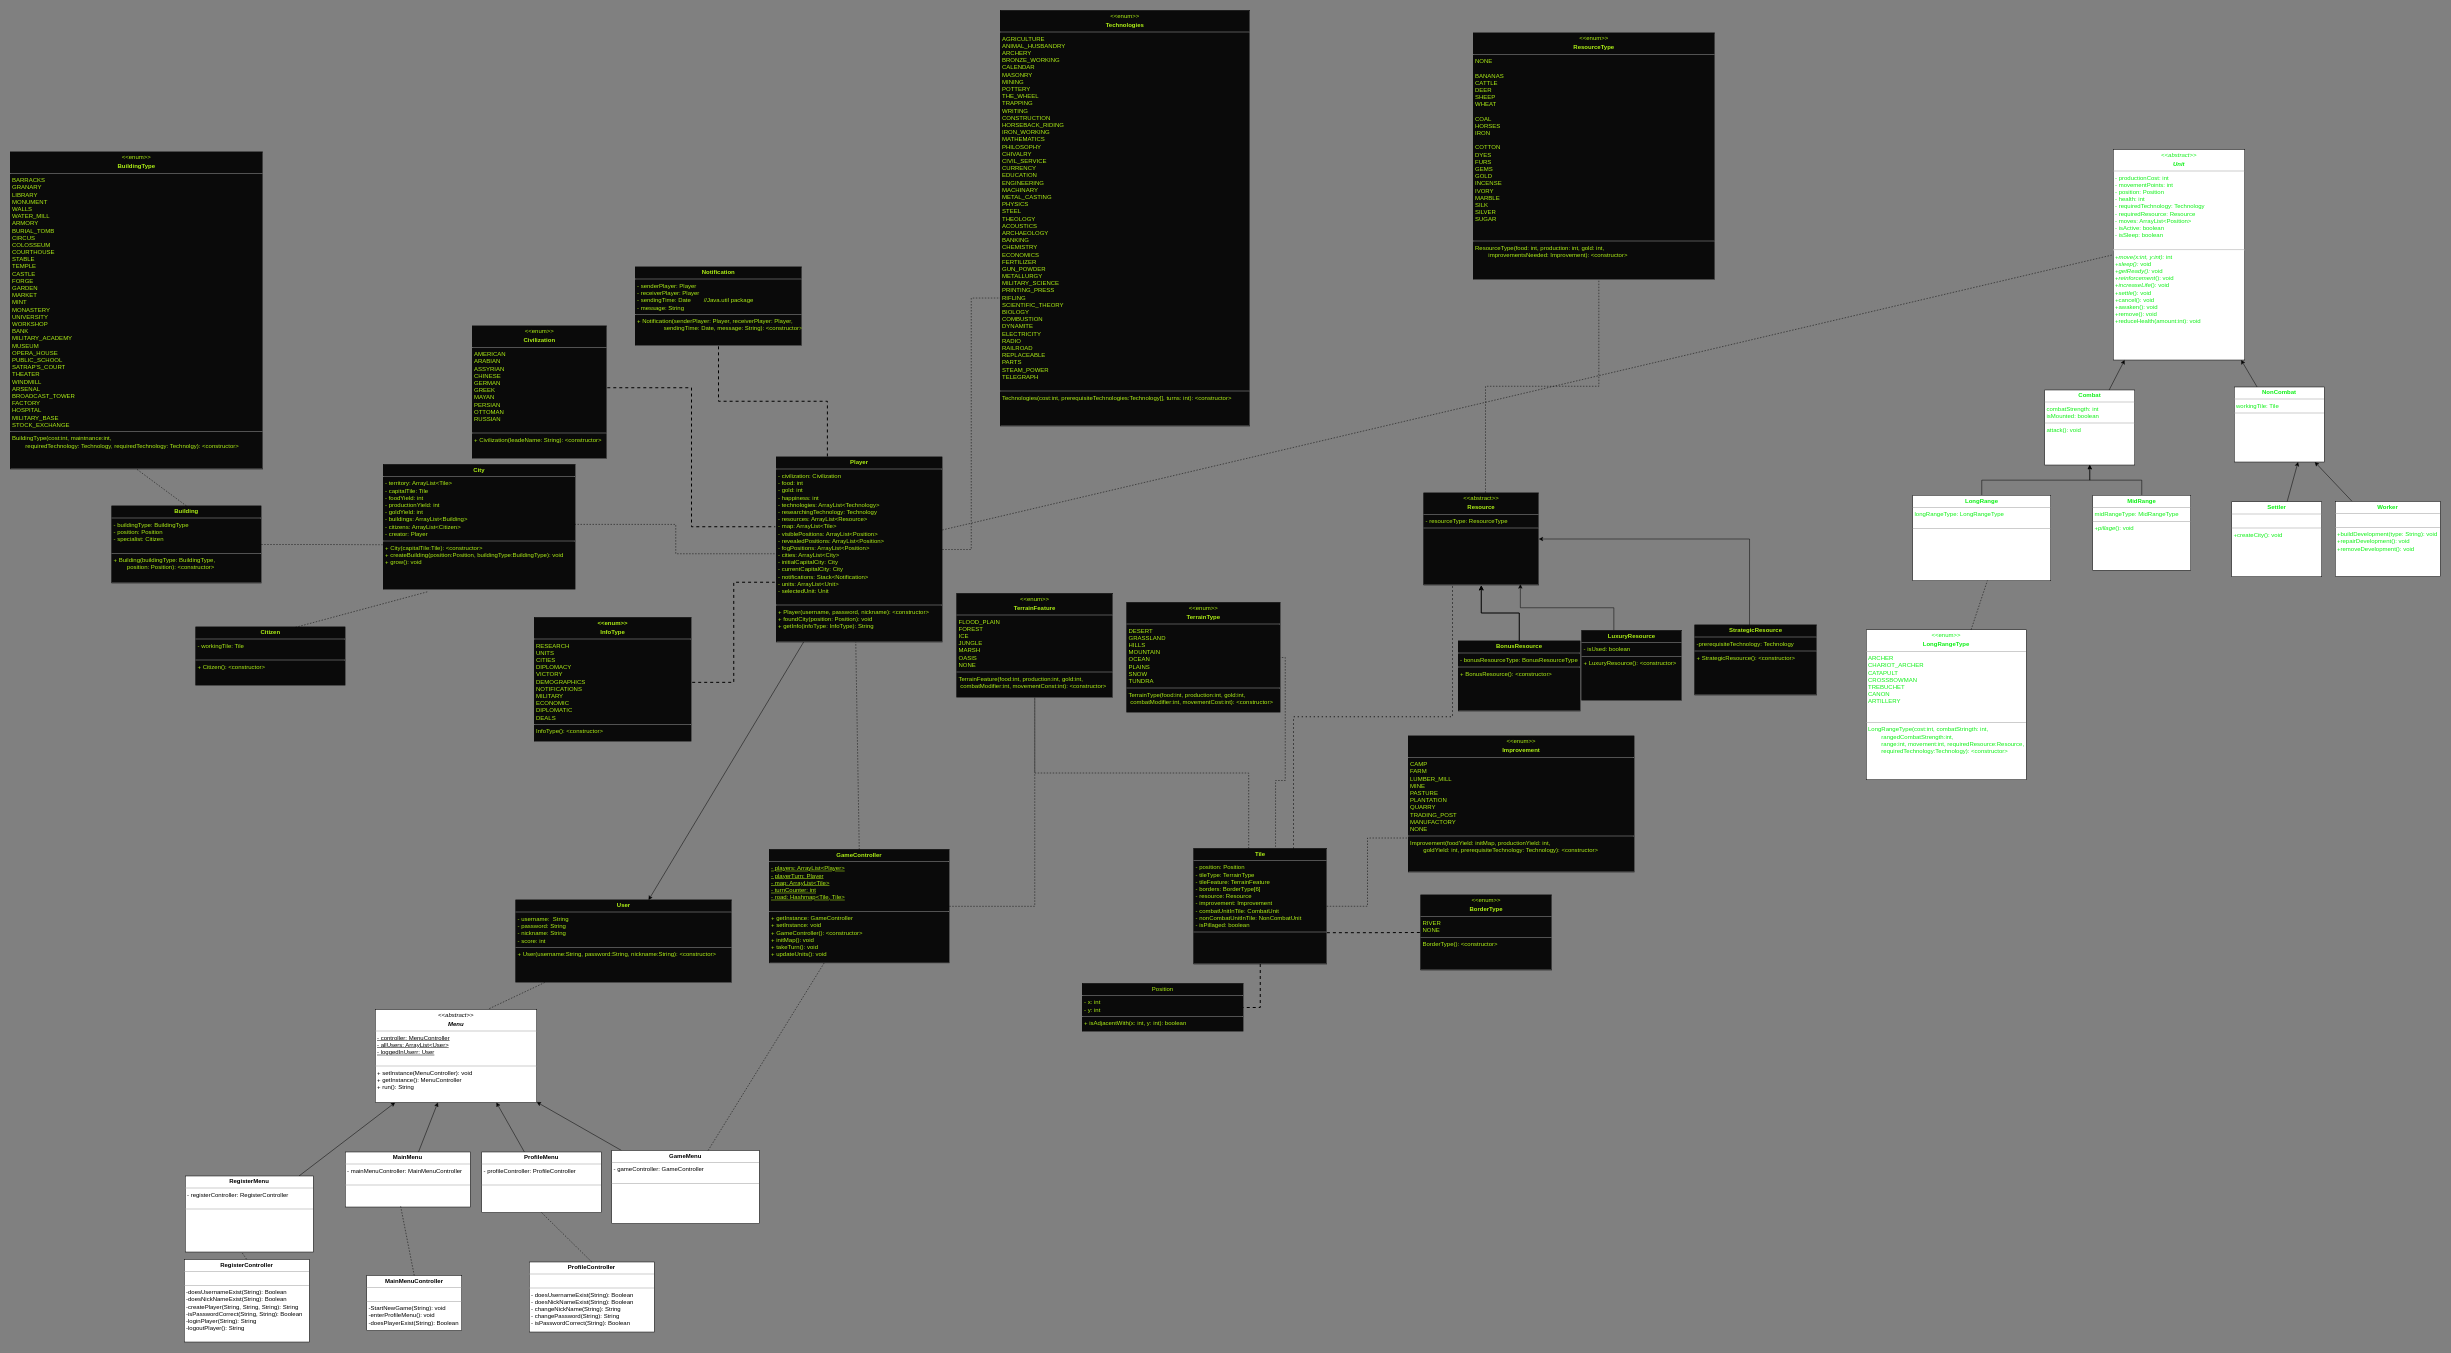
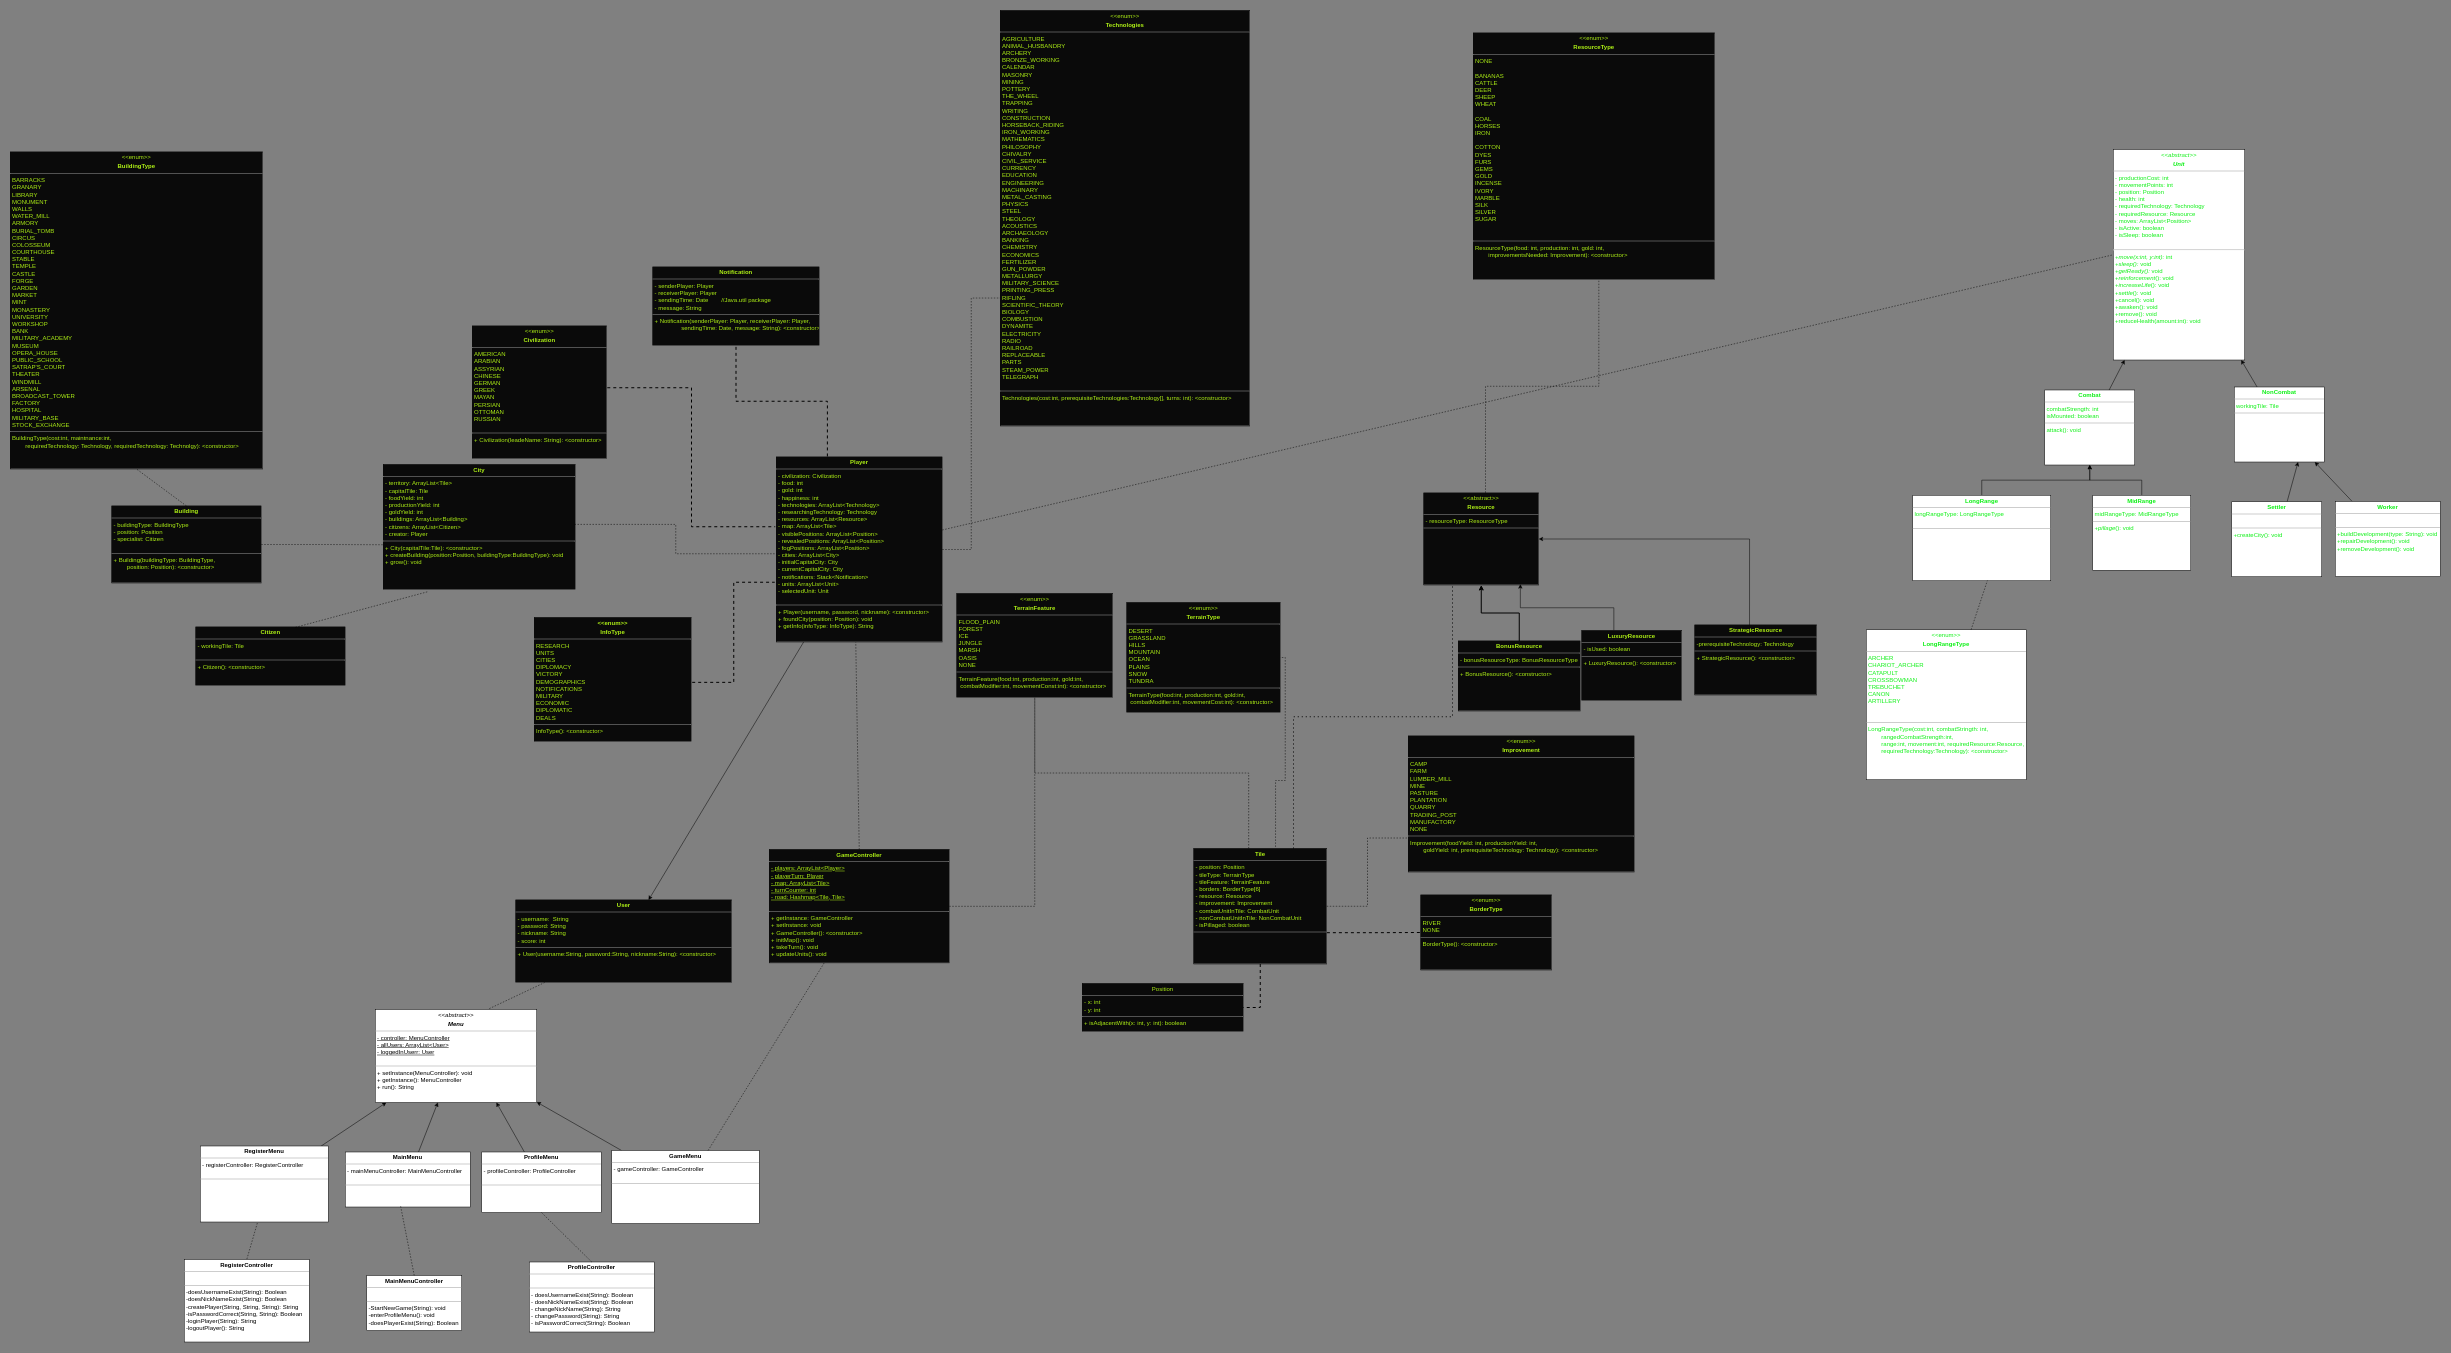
- <mxCell id="36" value="&lt;p style=&quot;margin: 0px ; margin-top: 4px ; text-align: center&quot;&gt;&lt;b&gt;Notification&lt;/b&gt;&lt;/p&gt;&lt;hr size=&quot;1&quot;&gt;&lt;p style=&quot;margin: 0px ; margin-left: 4px&quot;&gt;- senderPlayer: Player&lt;/p&gt;&lt;p style=&quot;margin: 0px ; margin-left: 4px&quot;&gt;- receiverPlayer: Player&lt;/p&gt;&lt;p style=&quot;margin: 0px ; margin-left: 4px&quot;&gt;- sendingTime: Date &lt;span style=&quot;white-space: pre&quot;&gt;&#09;&lt;/span&gt;//Java.util package&lt;/p&gt;&lt;p style=&quot;margin: 0px ; margin-left: 4px&quot;&gt;- message: String&lt;/p&gt;&lt;hr size=&quot;1&quot;&gt;&lt;p style=&quot;margin: 0px ; margin-left: 4px&quot;&gt;+ Notification(senderPlayer: Player, receiverPlayer: Player,&lt;/p&gt;&lt;p style=&quot;margin: 0px ; margin-left: 4px&quot;&gt;&lt;span style=&quot;white-space: pre&quot;&gt;&#09;&lt;/span&gt;&lt;span style=&quot;white-space: pre&quot;&gt;&#09;&lt;/span&gt;sendingTime: Date, message: String): &amp;lt;constructor&amp;gt;&lt;br&gt;&lt;/p&gt;" style="verticalAlign=top;align=left;overflow=fill;fontSize=12;fontFamily=Helvetica;html=1;rounded=0;shadow=0;comic=0;labelBackgroundColor=#0A0A0A;strokeWidth=1;fontColor=#AEF016;" parent="1" vertex="1"><mxGeometry x="1270" y="533" width="333" height="157" as="geometry" /></mxCell>
+ <mxCell id="36" value="&lt;p style=&quot;margin: 0px ; margin-top: 4px ; text-align: center&quot;&gt;&lt;b&gt;Notification&lt;/b&gt;&lt;/p&gt;&lt;hr size=&quot;1&quot;&gt;&lt;p style=&quot;margin: 0px ; margin-left: 4px&quot;&gt;- senderPlayer: Player&lt;/p&gt;&lt;p style=&quot;margin: 0px ; margin-left: 4px&quot;&gt;- receiverPlayer: Player&lt;/p&gt;&lt;p style=&quot;margin: 0px ; margin-left: 4px&quot;&gt;- sendingTime: Date &lt;span style=&quot;white-space: pre&quot;&gt;&#09;&lt;/span&gt;//Java.util package&lt;/p&gt;&lt;p style=&quot;margin: 0px ; margin-left: 4px&quot;&gt;- message: String&lt;/p&gt;&lt;hr size=&quot;1&quot;&gt;&lt;p style=&quot;margin: 0px ; margin-left: 4px&quot;&gt;+ Notification(senderPlayer: Player, receiverPlayer: Player,&lt;/p&gt;&lt;p style=&quot;margin: 0px ; margin-left: 4px&quot;&gt;&lt;span style=&quot;white-space: pre&quot;&gt;&#09;&lt;/span&gt;&lt;span style=&quot;white-space: pre&quot;&gt;&#09;&lt;/span&gt;sendingTime: Date, message: String): &amp;lt;constructor&amp;gt;&lt;br&gt;&lt;/p&gt;" style="verticalAlign=top;align=left;overflow=fill;fontSize=12;fontFamily=Helvetica;html=1;rounded=0;shadow=0;comic=0;labelBackgroundColor=#0A0A0A;strokeWidth=1;fontColor=#AEF016;" parent="1" vertex="1"><mxGeometry x="1305" y="533" width="333" height="157" as="geometry" /></mxCell>
- <mxCell id="22" value="&lt;p style=&quot;margin: 0px ; margin-top: 4px ; text-align: center&quot;&gt;&amp;lt;&amp;lt;enum&amp;gt;&amp;gt;&lt;/p&gt;&lt;p style=&quot;margin: 0px ; margin-top: 4px ; text-align: center&quot;&gt;&lt;b&gt;Improvement&lt;/b&gt;&lt;/p&gt;&lt;hr size=&quot;1&quot;&gt;&lt;p style=&quot;margin: 0px ; margin-left: 4px&quot;&gt;CAMP&lt;/p&gt;&lt;p style=&quot;margin: 0px ; margin-left: 4px&quot;&gt;FARM&lt;/p&gt;&lt;p style=&quot;margin: 0px ; margin-left: 4px&quot;&gt;LUMBER_MILL&lt;/p&gt;&lt;p style=&quot;margin: 0px ; margin-left: 4px&quot;&gt;MINE&lt;/p&gt;&lt;p style=&quot;margin: 0px ; margin-left: 4px&quot;&gt;PASTURE&lt;/p&gt;&lt;p style=&quot;margin: 0px ; margin-left: 4px&quot;&gt;PLANTATION&lt;/p&gt;&lt;p style=&quot;margin: 0px ; margin-left: 4px&quot;&gt;QUARRY&lt;/p&gt;&lt;p style=&quot;margin: 0px ; margin-left: 4px&quot;&gt;TRADING_POST&lt;/p&gt;&lt;p style=&quot;margin: 0px ; margin-left: 4px&quot;&gt;MANUFACTORY&lt;/p&gt;&lt;p style=&quot;margin: 0px ; margin-left: 4px&quot;&gt;NONE&lt;/p&gt;&lt;hr size=&quot;1&quot;&gt;&lt;p style=&quot;margin: 0px ; margin-left: 4px&quot;&gt;Improvement(foodYield: initMap, productionYield: int,&lt;/p&gt;&lt;p style=&quot;margin: 0px ; margin-left: 4px&quot;&gt;&lt;span style=&quot;white-space: pre&quot;&gt;&#09;&lt;/span&gt;goldYield: int, prerequisiteTechnology: Technology): &amp;lt;constructor&amp;gt;&lt;/p&gt;&lt;p style=&quot;margin: 0px ; margin-left: 4px&quot;&gt;&lt;br&gt;&lt;/p&gt;" style="verticalAlign=top;align=left;overflow=fill;fontSize=12;fontFamily=Helvetica;html=1;rounded=0;shadow=0;comic=0;labelBackgroundColor=#0A0A0A;strokeWidth=1;fontColor=#AEF016;" parent="1" vertex="1"><mxGeometry x="2816" y="1471" width="452" height="272" as="geometry" /></mxCell>
+ <mxCell id="22" value="&lt;p style=&quot;margin: 0px ; margin-top: 4px ; text-align: center&quot;&gt;&amp;lt;&amp;lt;enum&amp;gt;&amp;gt;&lt;/p&gt;&lt;p style=&quot;margin: 0px ; margin-top: 4px ; text-align: center&quot;&gt;&lt;b&gt;Improvement&lt;/b&gt;&lt;/p&gt;&lt;hr size=&quot;1&quot;&gt;&lt;p style=&quot;margin: 0px ; margin-left: 4px&quot;&gt;CAMP&lt;/p&gt;&lt;p style=&quot;margin: 0px ; margin-left: 4px&quot;&gt;FARM&lt;/p&gt;&lt;p style=&quot;margin: 0px ; margin-left: 4px&quot;&gt;LUMBER_MILL&lt;/p&gt;&lt;p style=&quot;margin: 0px ; margin-left: 4px&quot;&gt;MINE&lt;/p&gt;&lt;p style=&quot;margin: 0px ; margin-left: 4px&quot;&gt;PASTURE&lt;/p&gt;&lt;p style=&quot;margin: 0px ; margin-left: 4px&quot;&gt;PLANTATION&lt;/p&gt;&lt;p style=&quot;margin: 0px ; margin-left: 4px&quot;&gt;QUARRY&lt;/p&gt;&lt;p style=&quot;margin: 0px ; margin-left: 4px&quot;&gt;TRADING_POST&lt;/p&gt;&lt;p style=&quot;margin: 0px ; margin-left: 4px&quot;&gt;MANUFACTORY&lt;/p&gt;&lt;p style=&quot;margin: 0px ; margin-left: 4px&quot;&gt;NONE&lt;/p&gt;&lt;hr size=&quot;1&quot;&gt;&lt;p style=&quot;margin: 0px ; margin-left: 4px&quot;&gt;Improvement(foodYield: int, productionYield: int,&lt;/p&gt;&lt;p style=&quot;margin: 0px ; margin-left: 4px&quot;&gt;&lt;span style=&quot;white-space: pre&quot;&gt;&#09;&lt;/span&gt;goldYield: int, prerequisiteTechnology: Technology): &amp;lt;constructor&amp;gt;&lt;/p&gt;&lt;p style=&quot;margin: 0px ; margin-left: 4px&quot;&gt;&lt;br&gt;&lt;/p&gt;" style="verticalAlign=top;align=left;overflow=fill;fontSize=12;fontFamily=Helvetica;html=1;rounded=0;shadow=0;comic=0;labelBackgroundColor=#0A0A0A;strokeWidth=1;fontColor=#AEF016;" parent="1" vertex="1"><mxGeometry x="2816" y="1471" width="452" height="272" as="geometry" /></mxCell>
- <mxCell id="49" value="&lt;p style=&quot;margin: 0px ; margin-top: 4px ; text-align: center&quot;&gt;&lt;b&gt;RegisterMenu&lt;/b&gt;&lt;/p&gt;&lt;hr size=&quot;1&quot;&gt;&lt;p style=&quot;margin: 0px ; margin-left: 4px&quot;&gt;- registerController: RegisterController&lt;/p&gt;&lt;p style=&quot;margin: 0px ; margin-left: 4px&quot;&gt;&lt;br&gt;&lt;/p&gt;&lt;hr size=&quot;1&quot;&gt;&lt;p style=&quot;margin: 0px ; margin-left: 4px&quot;&gt;&lt;br&gt;&lt;/p&gt;" style="verticalAlign=top;align=left;overflow=fill;fontSize=12;fontFamily=Helvetica;html=1;rounded=0;shadow=0;comic=0;labelBackgroundColor=none;strokeWidth=1" parent="1" vertex="1"><mxGeometry x="370" y="2351" width="256" height="152" as="geometry" /></mxCell>
+ <mxCell id="49" value="&lt;p style=&quot;margin: 0px ; margin-top: 4px ; text-align: center&quot;&gt;&lt;b&gt;RegisterMenu&lt;/b&gt;&lt;/p&gt;&lt;hr size=&quot;1&quot;&gt;&lt;p style=&quot;margin: 0px ; margin-left: 4px&quot;&gt;- registerController: RegisterController&lt;/p&gt;&lt;p style=&quot;margin: 0px ; margin-left: 4px&quot;&gt;&lt;br&gt;&lt;/p&gt;&lt;hr size=&quot;1&quot;&gt;&lt;p style=&quot;margin: 0px ; margin-left: 4px&quot;&gt;&lt;br&gt;&lt;/p&gt;" style="verticalAlign=top;align=left;overflow=fill;fontSize=12;fontFamily=Helvetica;html=1;rounded=0;shadow=0;comic=0;labelBackgroundColor=none;strokeWidth=1" parent="1" vertex="1"><mxGeometry x="400" y="2291" width="256" height="152" as="geometry" /></mxCell>
